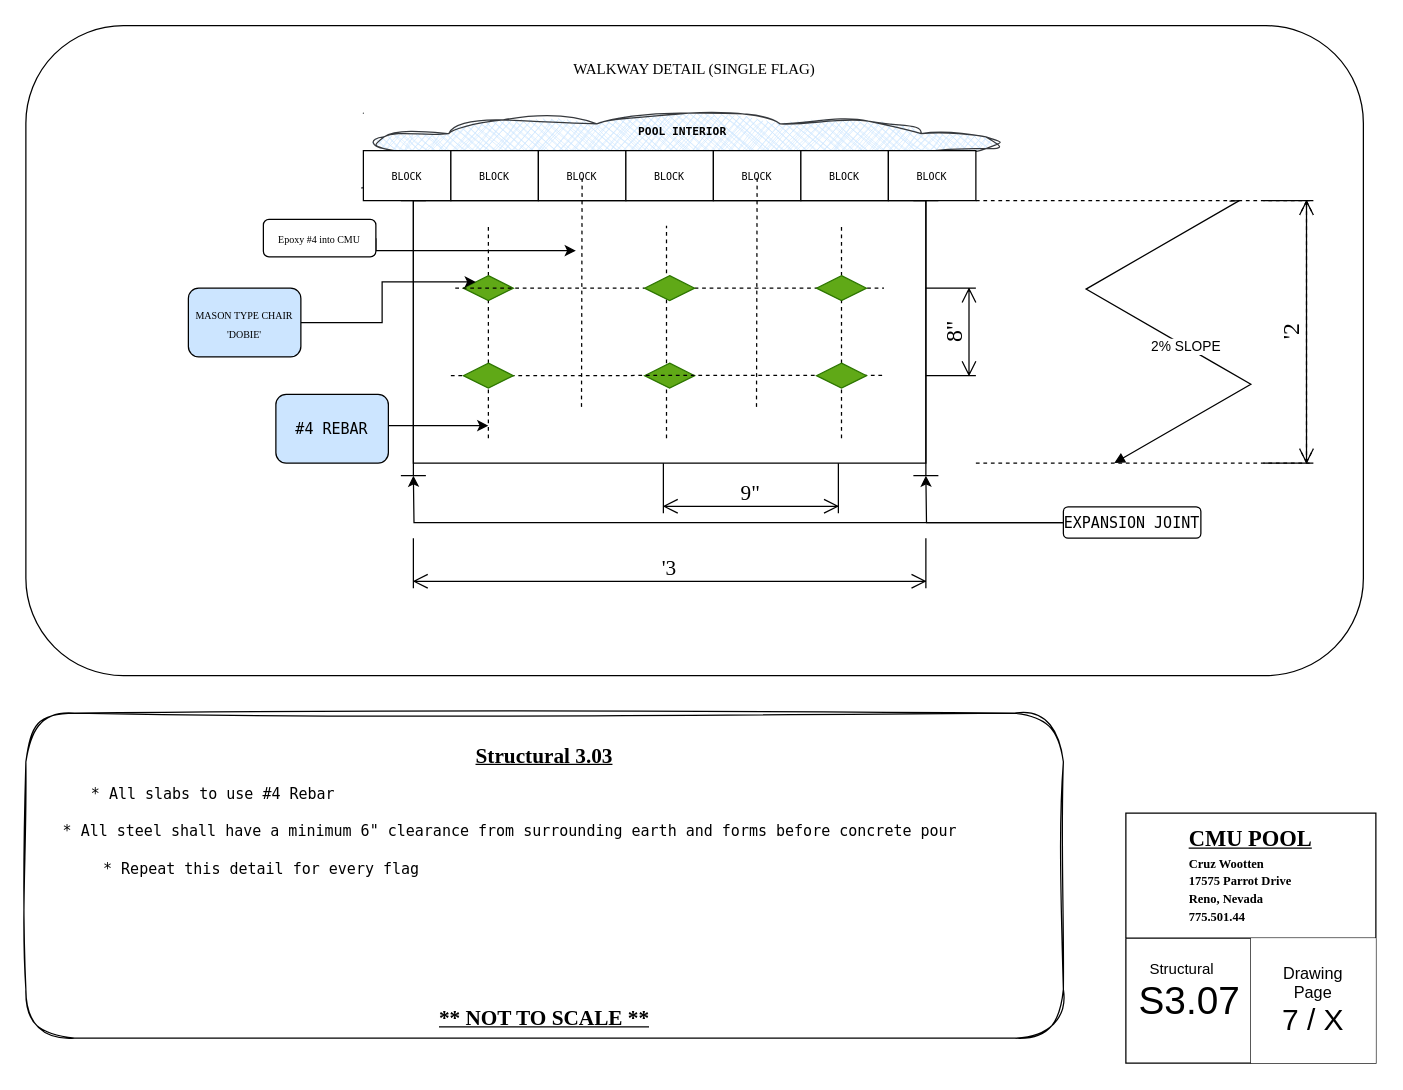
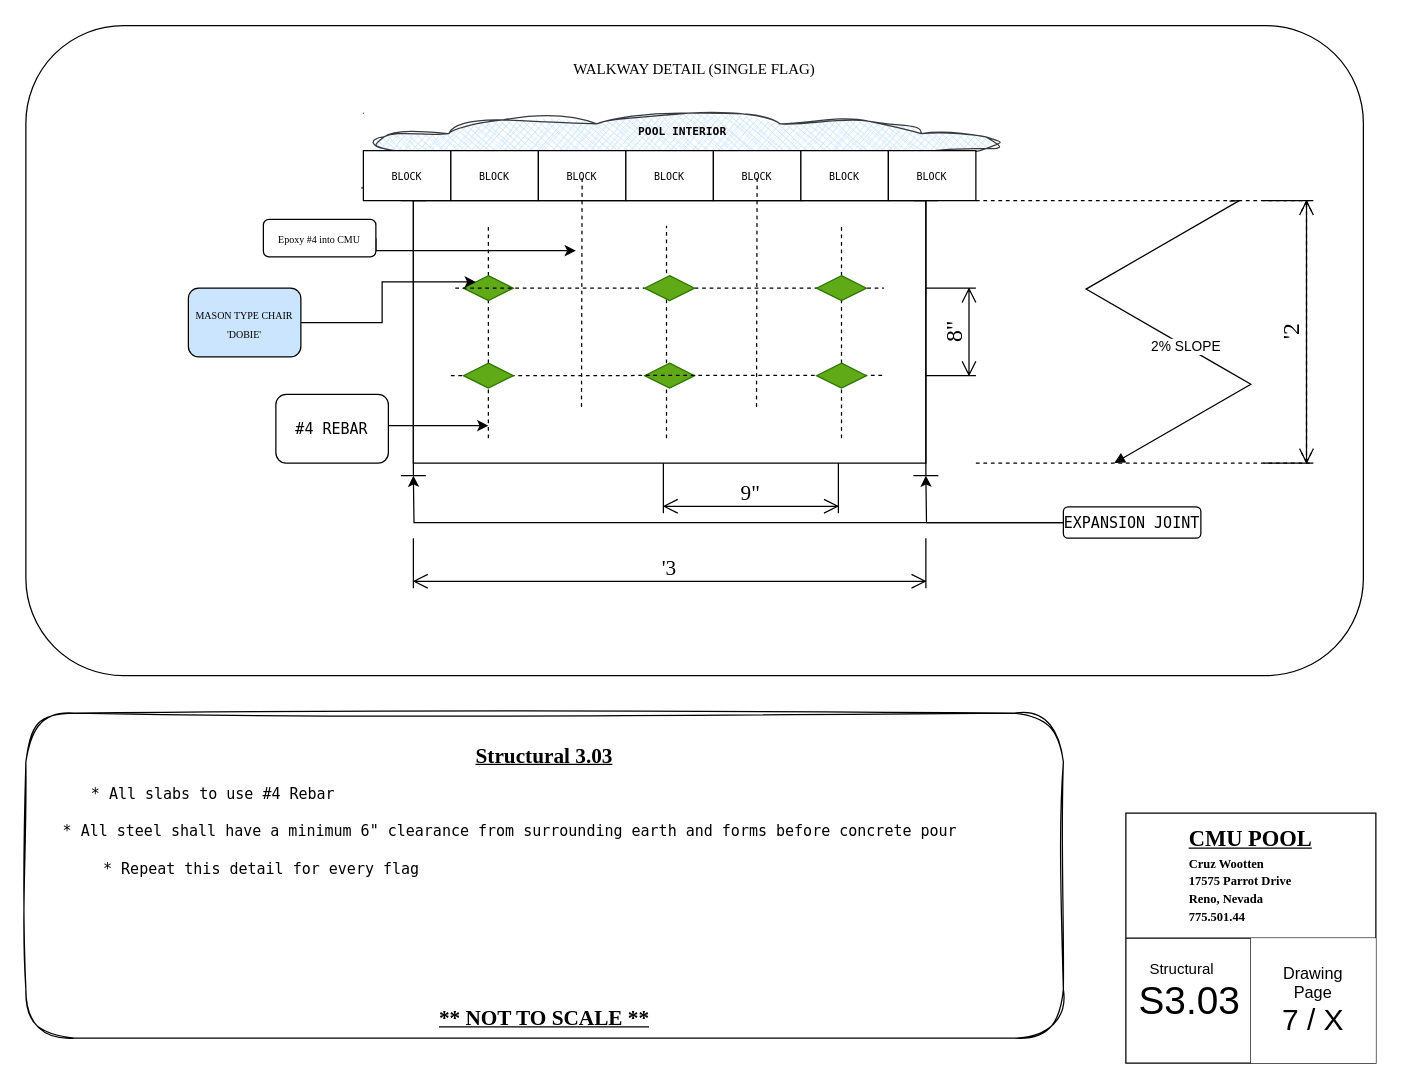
- <mxCell id="24" value="&lt;pre&gt;#4 REBAR&lt;/pre&gt;" style="rounded=1;whiteSpace=wrap;html=1;fillColor=#cce5ff;" parent="1" vertex="1"><mxGeometry x="220" y="315" width="90" height="55" as="geometry" /></mxCell>
+ <mxCell id="24" value="&lt;pre&gt;#4 REBAR&lt;/pre&gt;" style="rounded=1;whiteSpace=wrap;html=1;" parent="1" vertex="1"><mxGeometry x="220" y="315" width="90" height="55" as="geometry" /></mxCell>
- <mxCell id="7" value="&lt;font style=&quot;font-size: 31px;&quot;&gt;&amp;nbsp;S3.07&lt;/font&gt;" style="text;html=1;align=left;verticalAlign=middle;whiteSpace=wrap;rounded=0;" parent="6" vertex="1"><mxGeometry y="100" width="200" height="100" as="geometry" /></mxCell>
+ <mxCell id="7" value="&lt;font style=&quot;font-size: 31px;&quot;&gt;&amp;nbsp;S3.03&lt;/font&gt;" style="text;html=1;align=left;verticalAlign=middle;whiteSpace=wrap;rounded=0;" parent="6" vertex="1"><mxGeometry y="100" width="200" height="100" as="geometry" /></mxCell>
